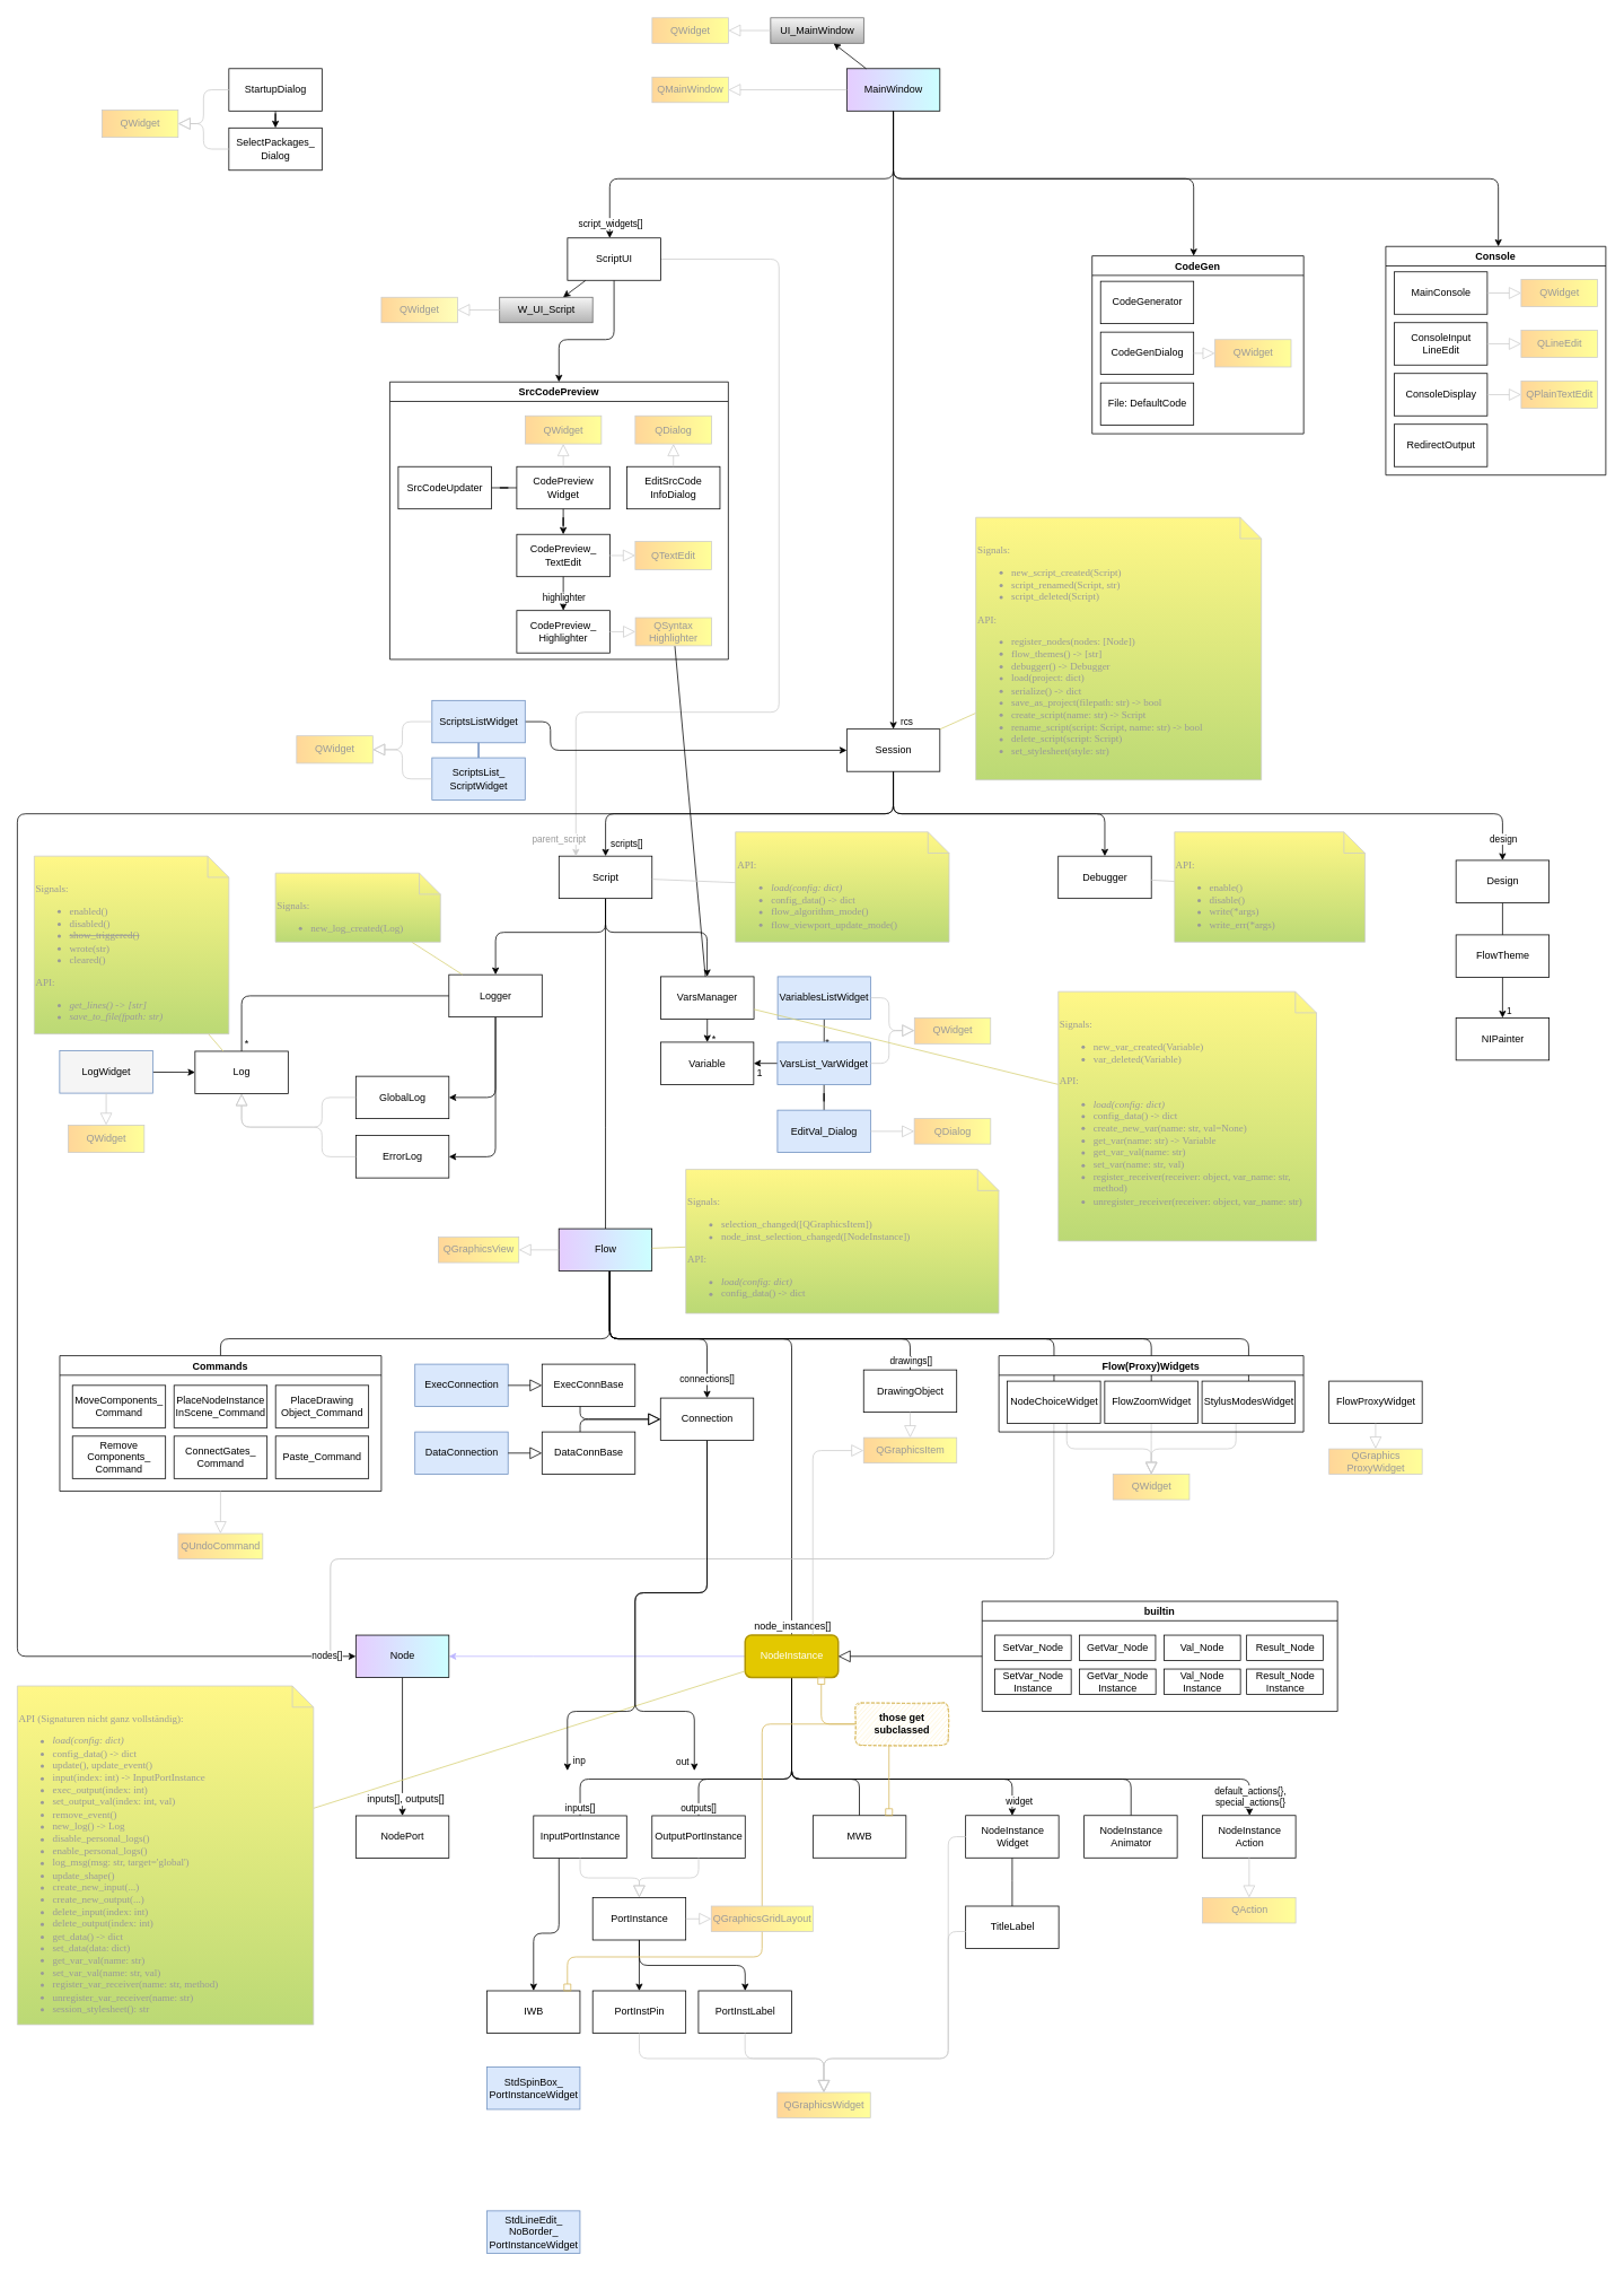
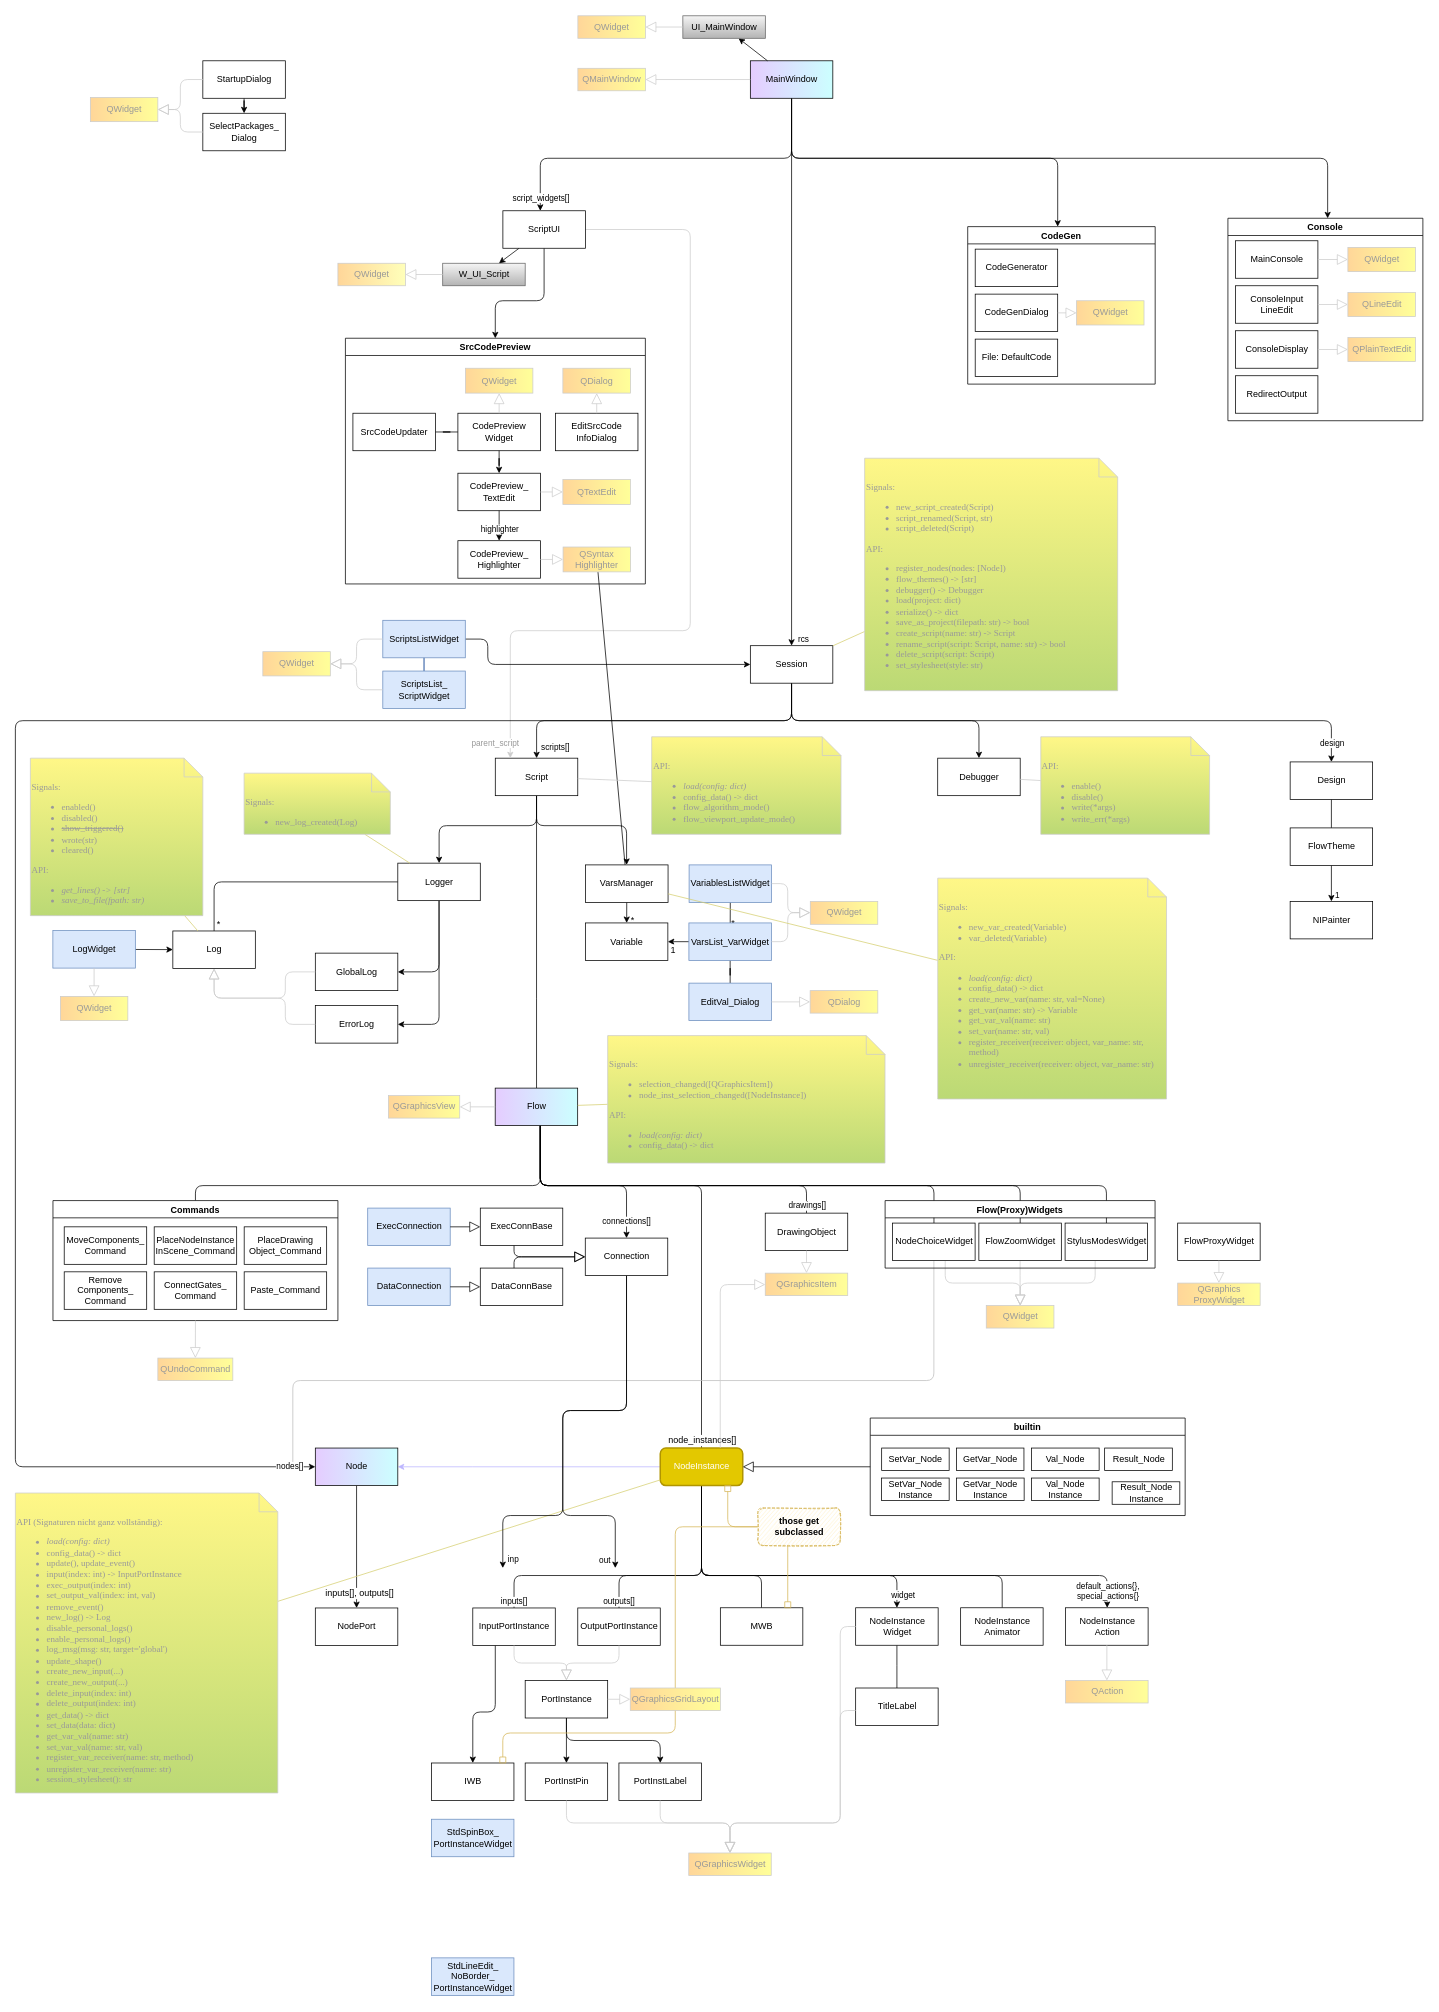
- <mxCell id="220" value="LogWidget" style="html=1;fillColor=#f5f5f5;strokeColor=#6c8ebf;" parent="1" vertex="1"><mxGeometry x="70" y="1239.95" width="110" height="50" as="geometry" /></mxCell>
+ <mxCell id="220" value="LogWidget" style="html=1;fillColor=#dae8fc;strokeColor=#6c8ebf;" parent="1" vertex="1"><mxGeometry x="70" y="1239.95" width="110" height="50" as="geometry" /></mxCell>
- <mxCell id="139" value="&lt;div&gt;Result_Node&lt;/div&gt;&lt;div&gt;Instance&lt;br&gt;&lt;/div&gt;" style="html=1;" parent="133" vertex="1"><mxGeometry x="312.61" y="80" width="90.26" height="30" as="geometry" /></mxCell>
+ <mxCell id="139" value="&lt;div&gt;Result_Node&lt;/div&gt;&lt;div&gt;Instance&lt;br&gt;&lt;/div&gt;" style="html=1;" parent="133" vertex="1"><mxGeometry x="322.61" y="85" width="90.26" height="30" as="geometry" /></mxCell>
- <mxCell id="94" value="&lt;div&gt;StdSpinBox_&lt;/div&gt;&lt;div&gt;PortInstanceWidget&lt;/div&gt;" style="html=1;rounded=0;shadow=0;glass=0;sketch=0;fillColor=#dae8fc;strokeColor=#6c8ebf;" parent="1" vertex="1"><mxGeometry x="574.87" y="2440" width="110" height="50" as="geometry" /></mxCell>
+ <mxCell id="94" value="&lt;div&gt;StdSpinBox_&lt;/div&gt;&lt;div&gt;PortInstanceWidget&lt;/div&gt;" style="html=1;rounded=0;shadow=0;glass=0;sketch=0;fillColor=#dae8fc;strokeColor=#6c8ebf;" parent="1" vertex="1"><mxGeometry x="574.87" y="2425" width="110" height="50" as="geometry" /></mxCell>
